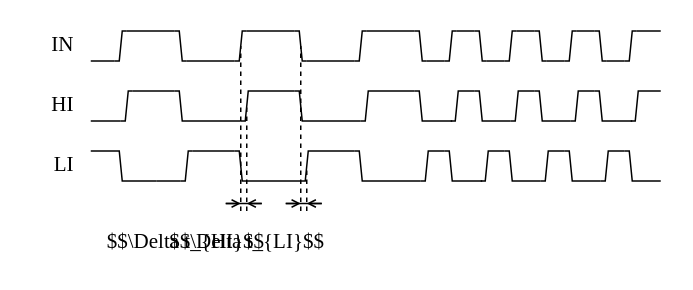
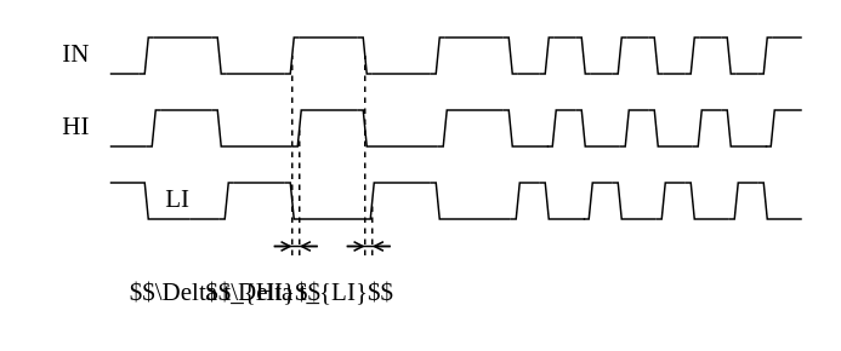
- <mxCell id="61" value="&lt;font face=&quot;CMU Serif&quot;&gt;&lt;span style=&quot;font-size: 14px;&quot;&gt;LI&lt;br&gt;&lt;/span&gt;&lt;/font&gt;" style="text;html=1;align=right;verticalAlign=middle;resizable=0;points=[];autosize=1;strokeColor=none;fillColor=none;" vertex="1" parent="1"><mxGeometry x="20" y="100" width="30" height="20" as="geometry" /></mxCell>
+ <mxCell id="61" value="&lt;font face=&quot;CMU Serif&quot;&gt;&lt;span style=&quot;font-size: 14px;&quot;&gt;LI&lt;br&gt;&lt;/span&gt;&lt;/font&gt;" style="text;html=1;align=right;verticalAlign=middle;resizable=0;points=[];autosize=1;strokeColor=none;fillColor=none;" vertex="1" parent="1"><mxGeometry x="75" y="100" width="30" height="20" as="geometry" /></mxCell>
